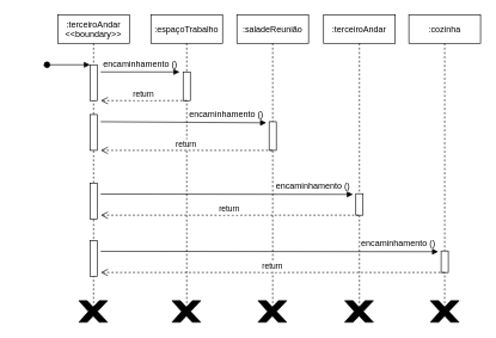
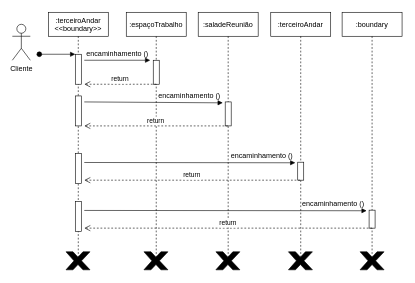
- <mxCell id="27" value=":cozinha" style="shape=umlLifeline;perimeter=lifelinePerimeter;container=1;collapsible=0;recursiveResize=0;rounded=0;shadow=0;strokeWidth=1;" vertex="1" parent="1"><mxGeometry x="570" y="20" width="100" height="410" as="geometry" /></mxCell>
+ <mxCell id="27" value=":boundary" style="shape=umlLifeline;perimeter=lifelinePerimeter;container=1;collapsible=0;recursiveResize=0;rounded=0;shadow=0;strokeWidth=1;" vertex="1" parent="1"><mxGeometry x="570" y="20" width="100" height="410" as="geometry" /></mxCell>
+ <mxCell id="9" value="Cliente" style="shape=umlActor;verticalLabelPosition=bottom;verticalAlign=top;html=1;outlineConnect=0;" vertex="1" parent="1"><mxGeometry x="20" y="40" width="30" height="60" as="geometry" /></mxCell>
